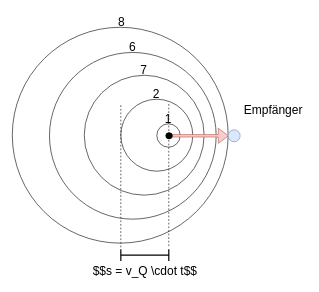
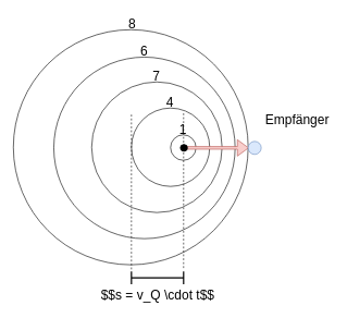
- <mxCell id="9" value="2" style="text;html=1;resizable=0;autosize=1;align=center;verticalAlign=middle;points=[];fillColor=none;strokeColor=none;rounded=0;fontSize=20;" vertex="1" parent="1"><mxGeometry x="245" y="140" width="30" height="30" as="geometry" /></mxCell>
+ <mxCell id="9" value="4" style="text;html=1;resizable=0;autosize=1;align=center;verticalAlign=middle;points=[];fillColor=none;strokeColor=none;rounded=0;fontSize=20;" vertex="1" parent="1"><mxGeometry x="245" y="140" width="30" height="30" as="geometry" /></mxCell>
